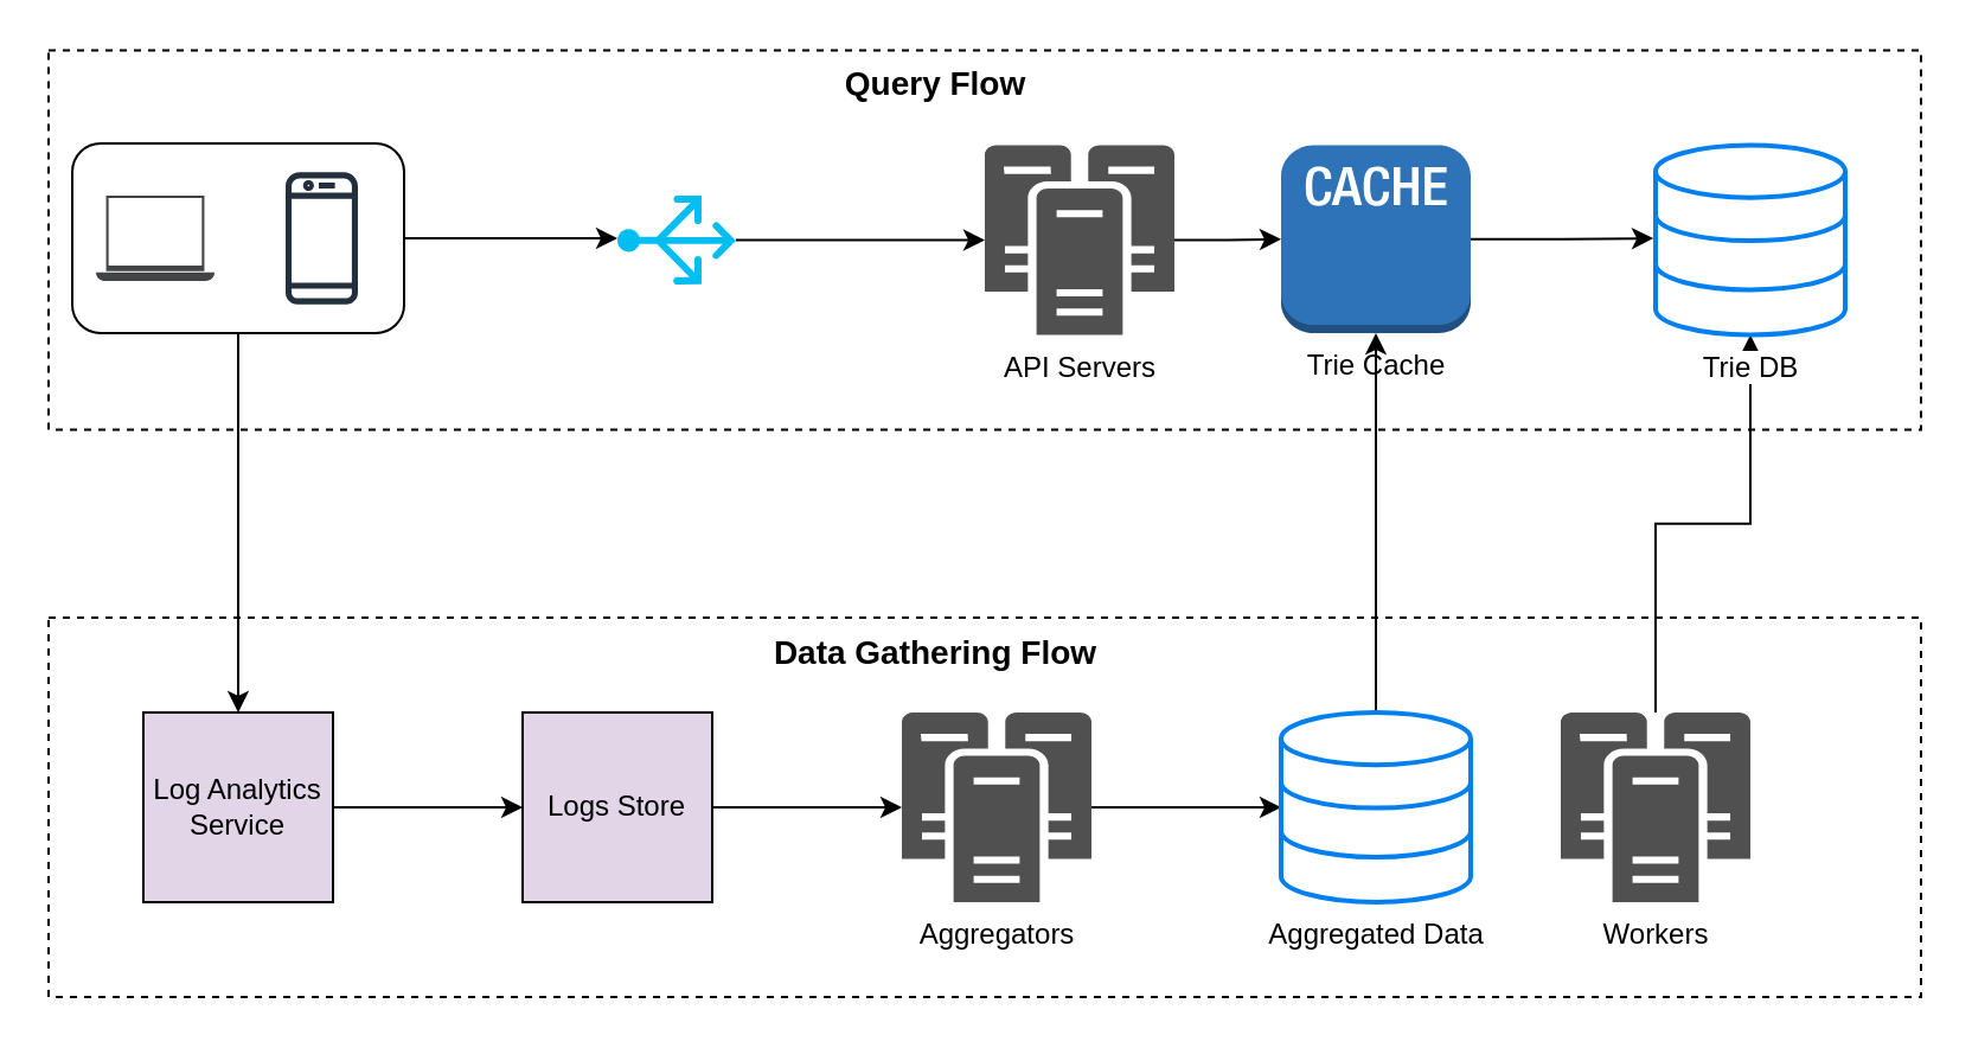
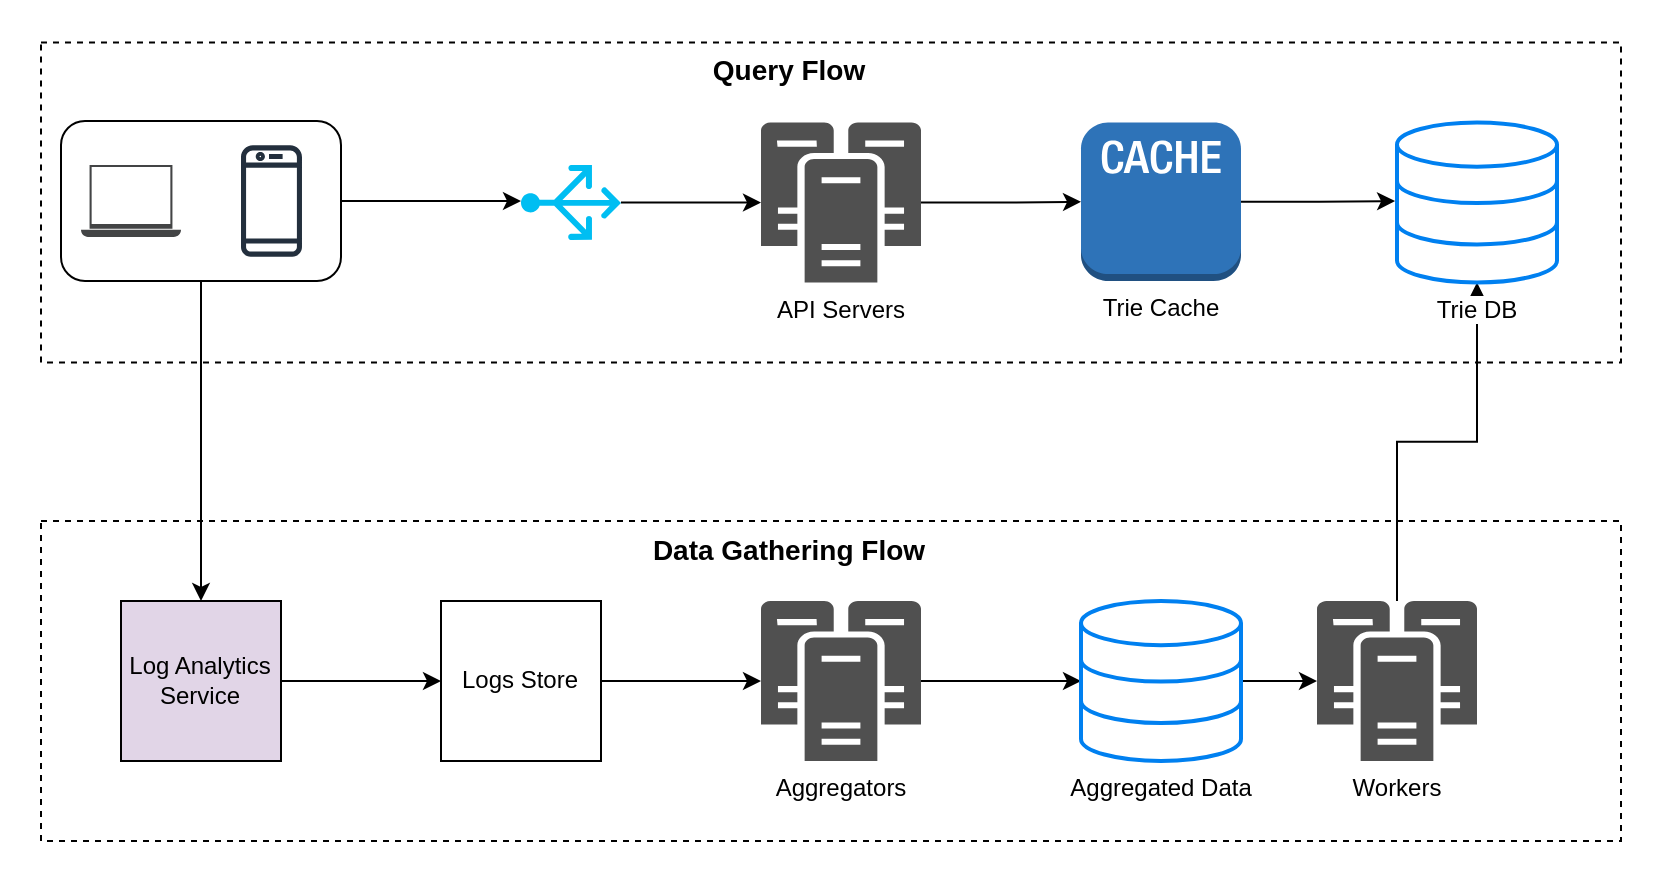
- <mxCell id="10" value="API Servers" style="sketch=0;pointerEvents=1;shadow=0;dashed=0;html=1;strokeColor=none;fillColor=#505050;labelPosition=center;verticalLabelPosition=bottom;verticalAlign=top;outlineConnect=0;align=center;shape=mxgraph.office.servers.cluster_server;" parent="1" vertex="1"><mxGeometry x="415" y="60.75" width="80" height="80" as="geometry" /></mxCell>
+ <mxCell id="10" value="API Servers" style="sketch=0;pointerEvents=1;shadow=0;dashed=0;html=1;strokeColor=none;fillColor=#505050;labelPosition=center;verticalLabelPosition=bottom;verticalAlign=top;outlineConnect=0;align=center;shape=mxgraph.office.servers.cluster_server;" parent="1" vertex="1"><mxGeometry x="380" y="60.75" width="80" height="80" as="geometry" /></mxCell>
- <mxCell id="19" style="edgeStyle=orthogonalEdgeStyle;rounded=0;orthogonalLoop=1;jettySize=auto;html=1;" edge="1" parent="1" source="20" target="12"><mxGeometry relative="1" as="geometry" /></mxCell>
+ <mxCell id="19" style="edgeStyle=orthogonalEdgeStyle;rounded=0;orthogonalLoop=1;jettySize=auto;html=1;" edge="1" parent="1" source="20" target="18"><mxGeometry relative="1" as="geometry" /></mxCell>
- <mxCell id="25" value="Logs Store" style="rounded=0;whiteSpace=wrap;html=1;fillColor=#e1d5e7;" vertex="1" parent="1"><mxGeometry x="220" y="300" width="80" height="80" as="geometry" /></mxCell>
+ <mxCell id="25" value="Logs Store" style="rounded=0;whiteSpace=wrap;html=1;" vertex="1" parent="1"><mxGeometry x="220" y="300" width="80" height="80" as="geometry" /></mxCell>
